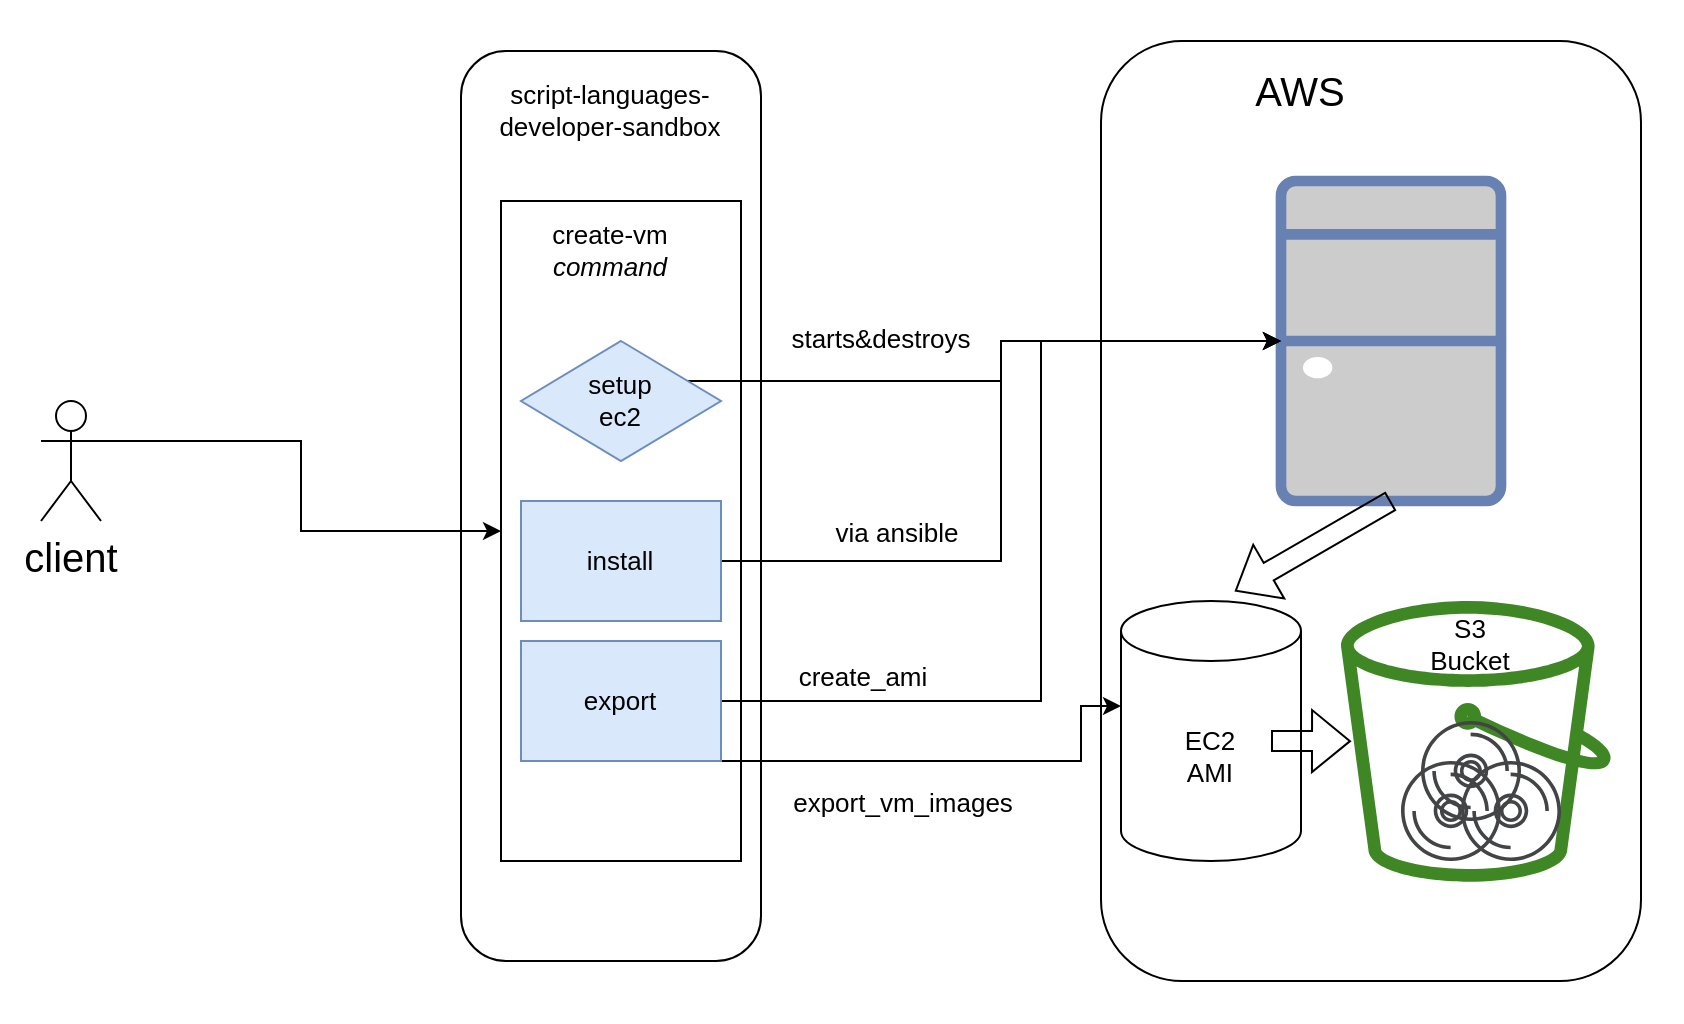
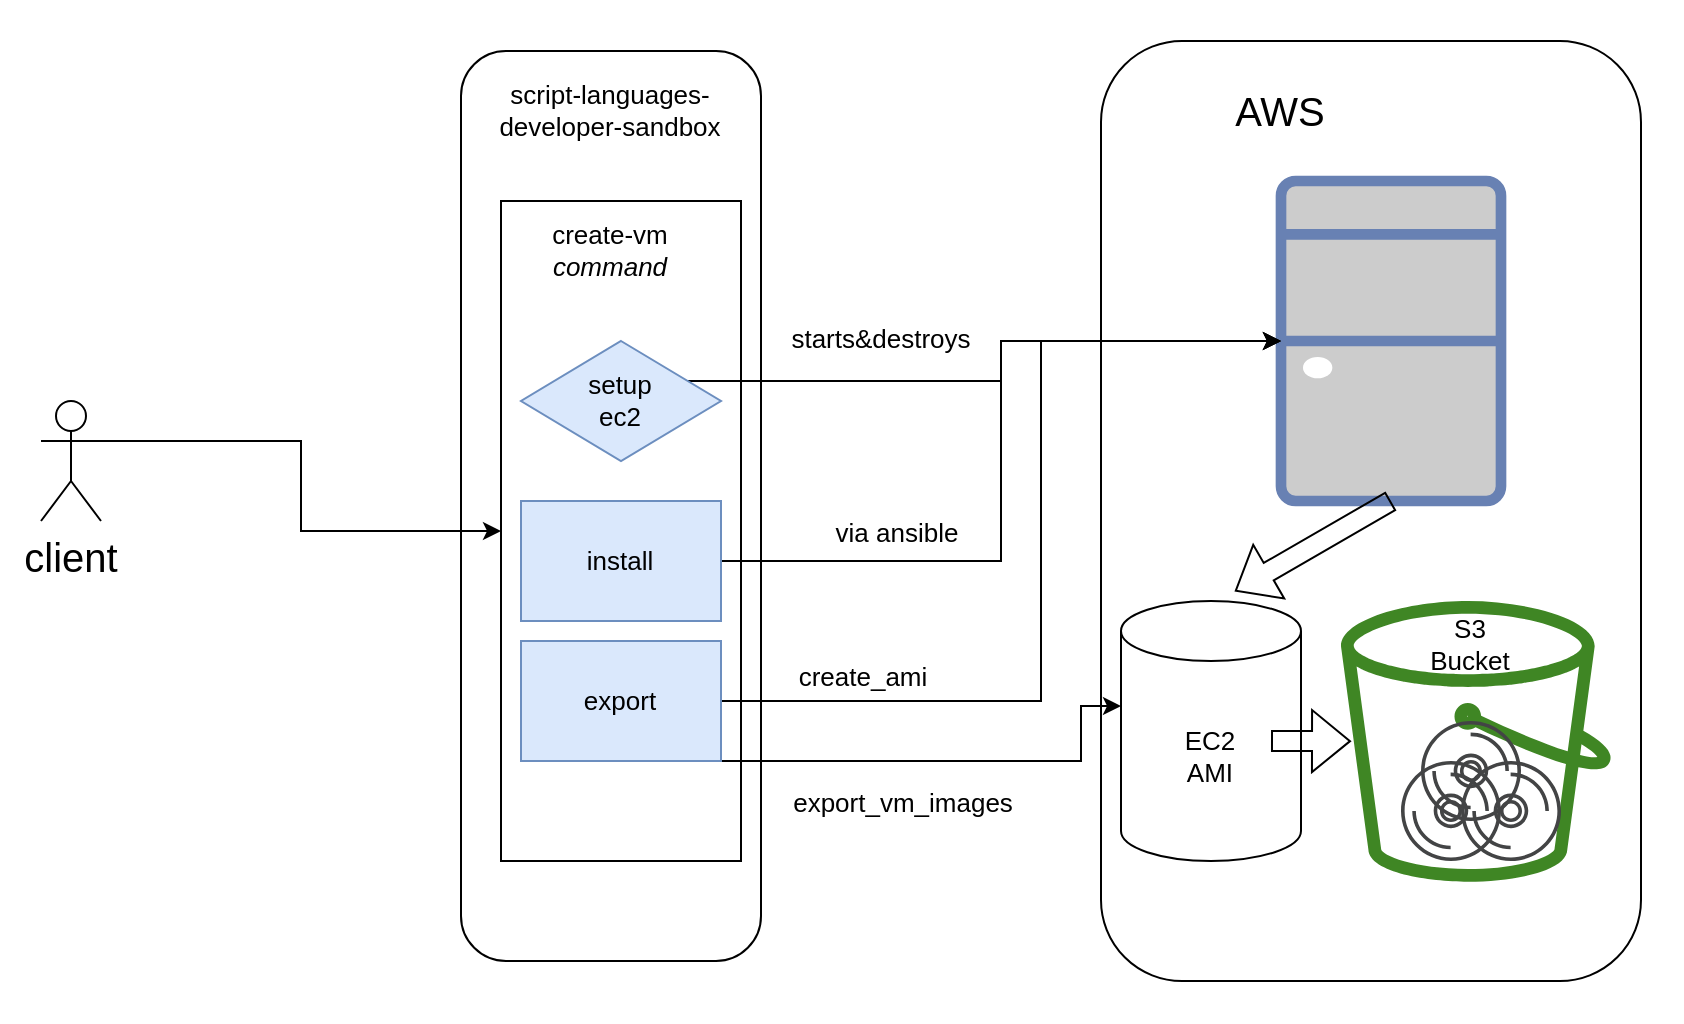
- <mxCell id="3" value="AWS" style="text;html=1;strokeColor=none;fillColor=none;align=center;verticalAlign=middle;whiteSpace=wrap;rounded=0;fontSize=20;" vertex="1" parent="1"><mxGeometry x="620" y="30" width="60" height="30" as="geometry" /></mxCell>
+ <mxCell id="3" value="AWS" style="text;html=1;strokeColor=none;fillColor=none;align=center;verticalAlign=middle;whiteSpace=wrap;rounded=0;fontSize=20;" vertex="1" parent="1"><mxGeometry x="610" y="40" width="60" height="30" as="geometry" /></mxCell>
